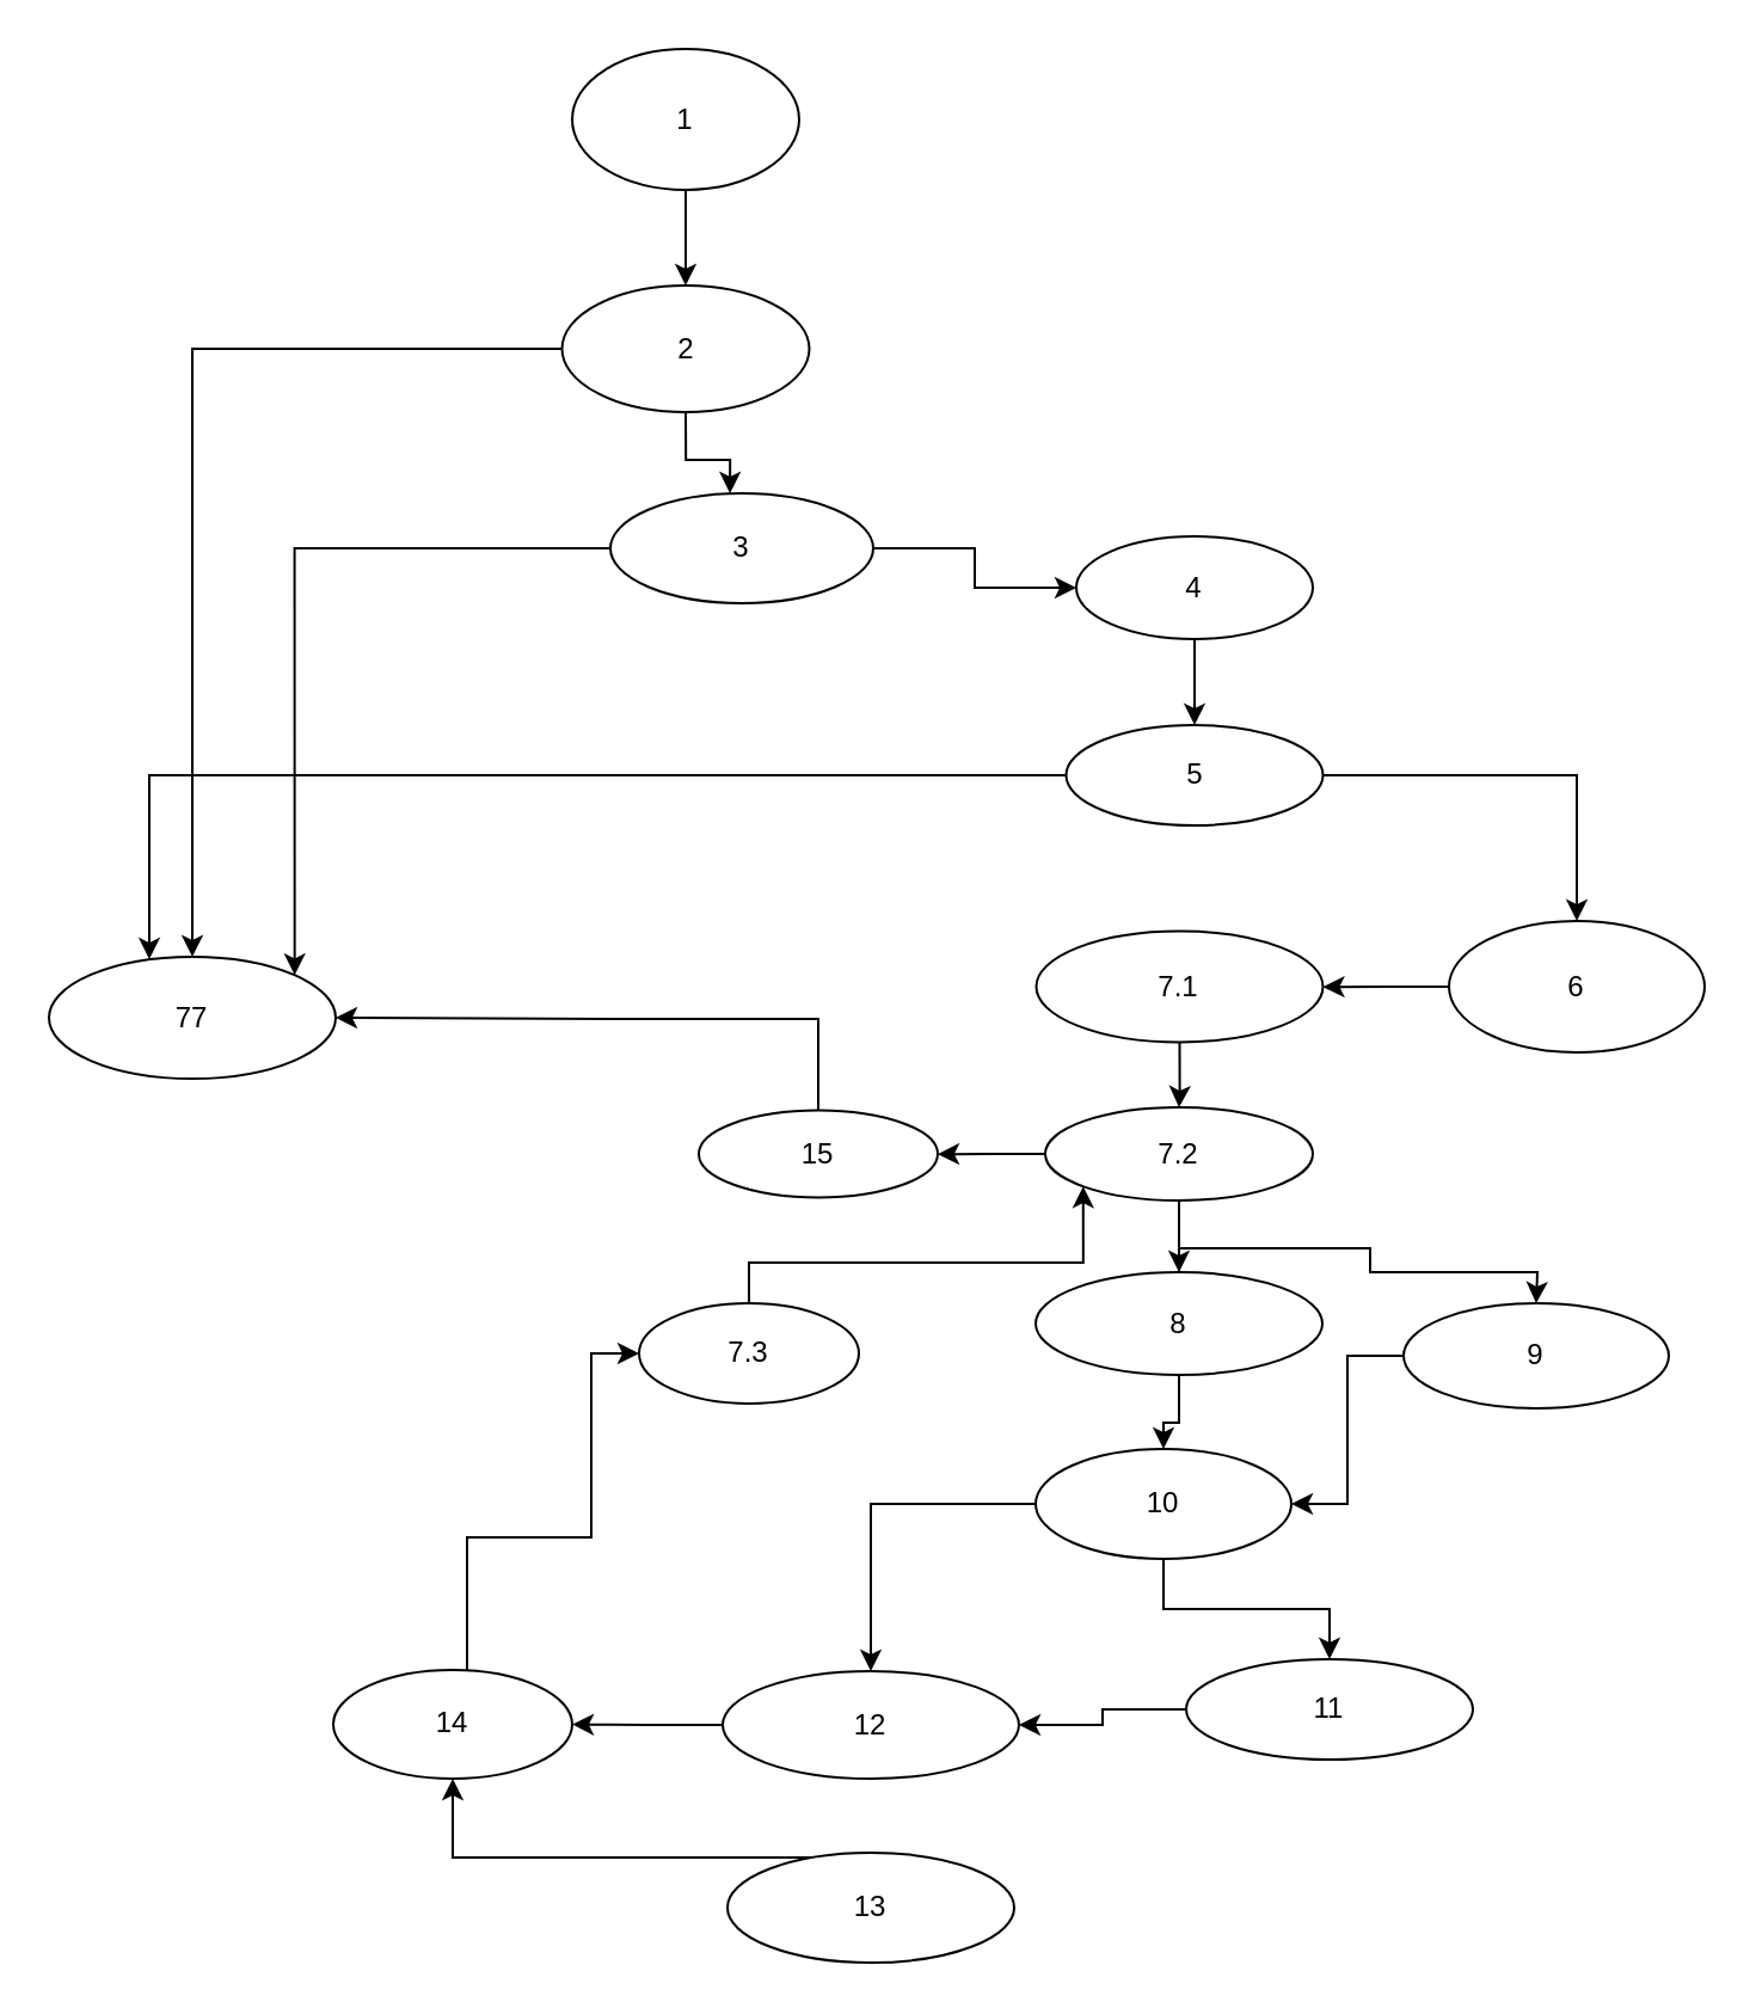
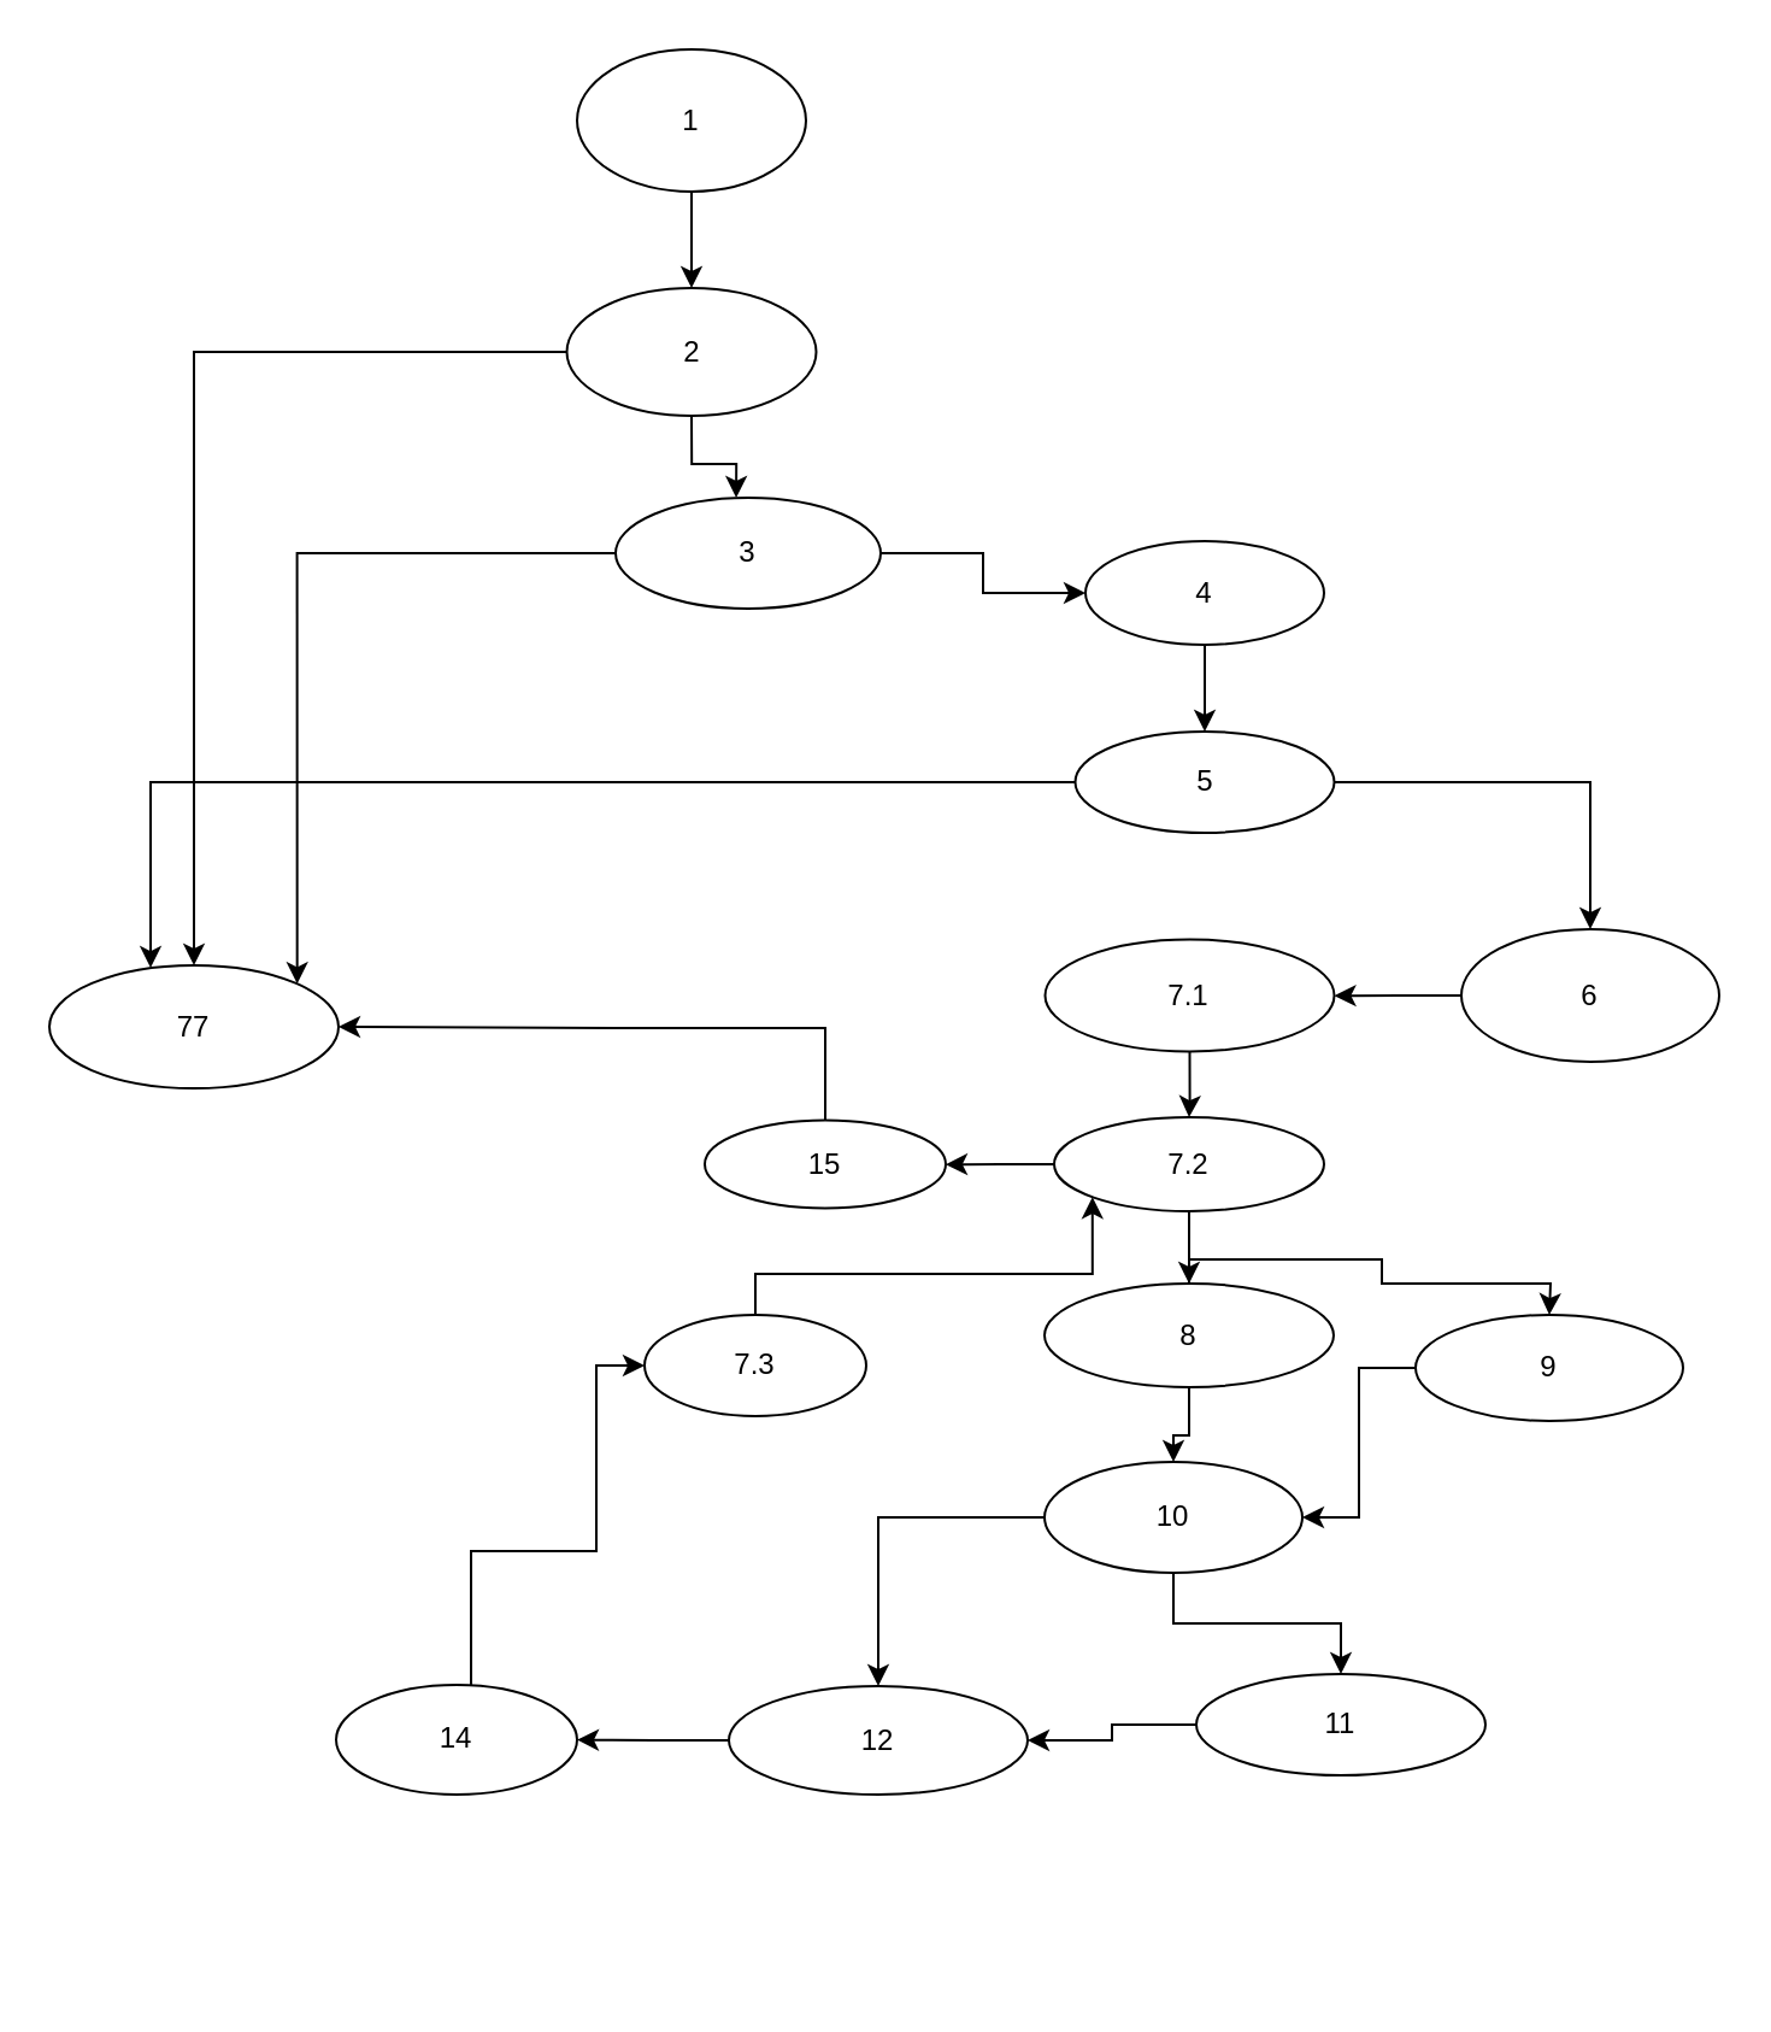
- <mxCell id="35" style="edgeStyle=orthogonalEdgeStyle;rounded=0;orthogonalLoop=1;jettySize=auto;html=1;" edge="1" parent="1" source="36" target="38"><mxGeometry relative="1" as="geometry"><Array as="points"><mxPoint x="189" y="777" /></Array></mxGeometry></mxCell>
- <mxCell id="36" value="13" style="ellipse;whiteSpace=wrap;html=1;" vertex="1" parent="1"><mxGeometry x="304" y="775" width="120" height="46" as="geometry" /></mxCell>
